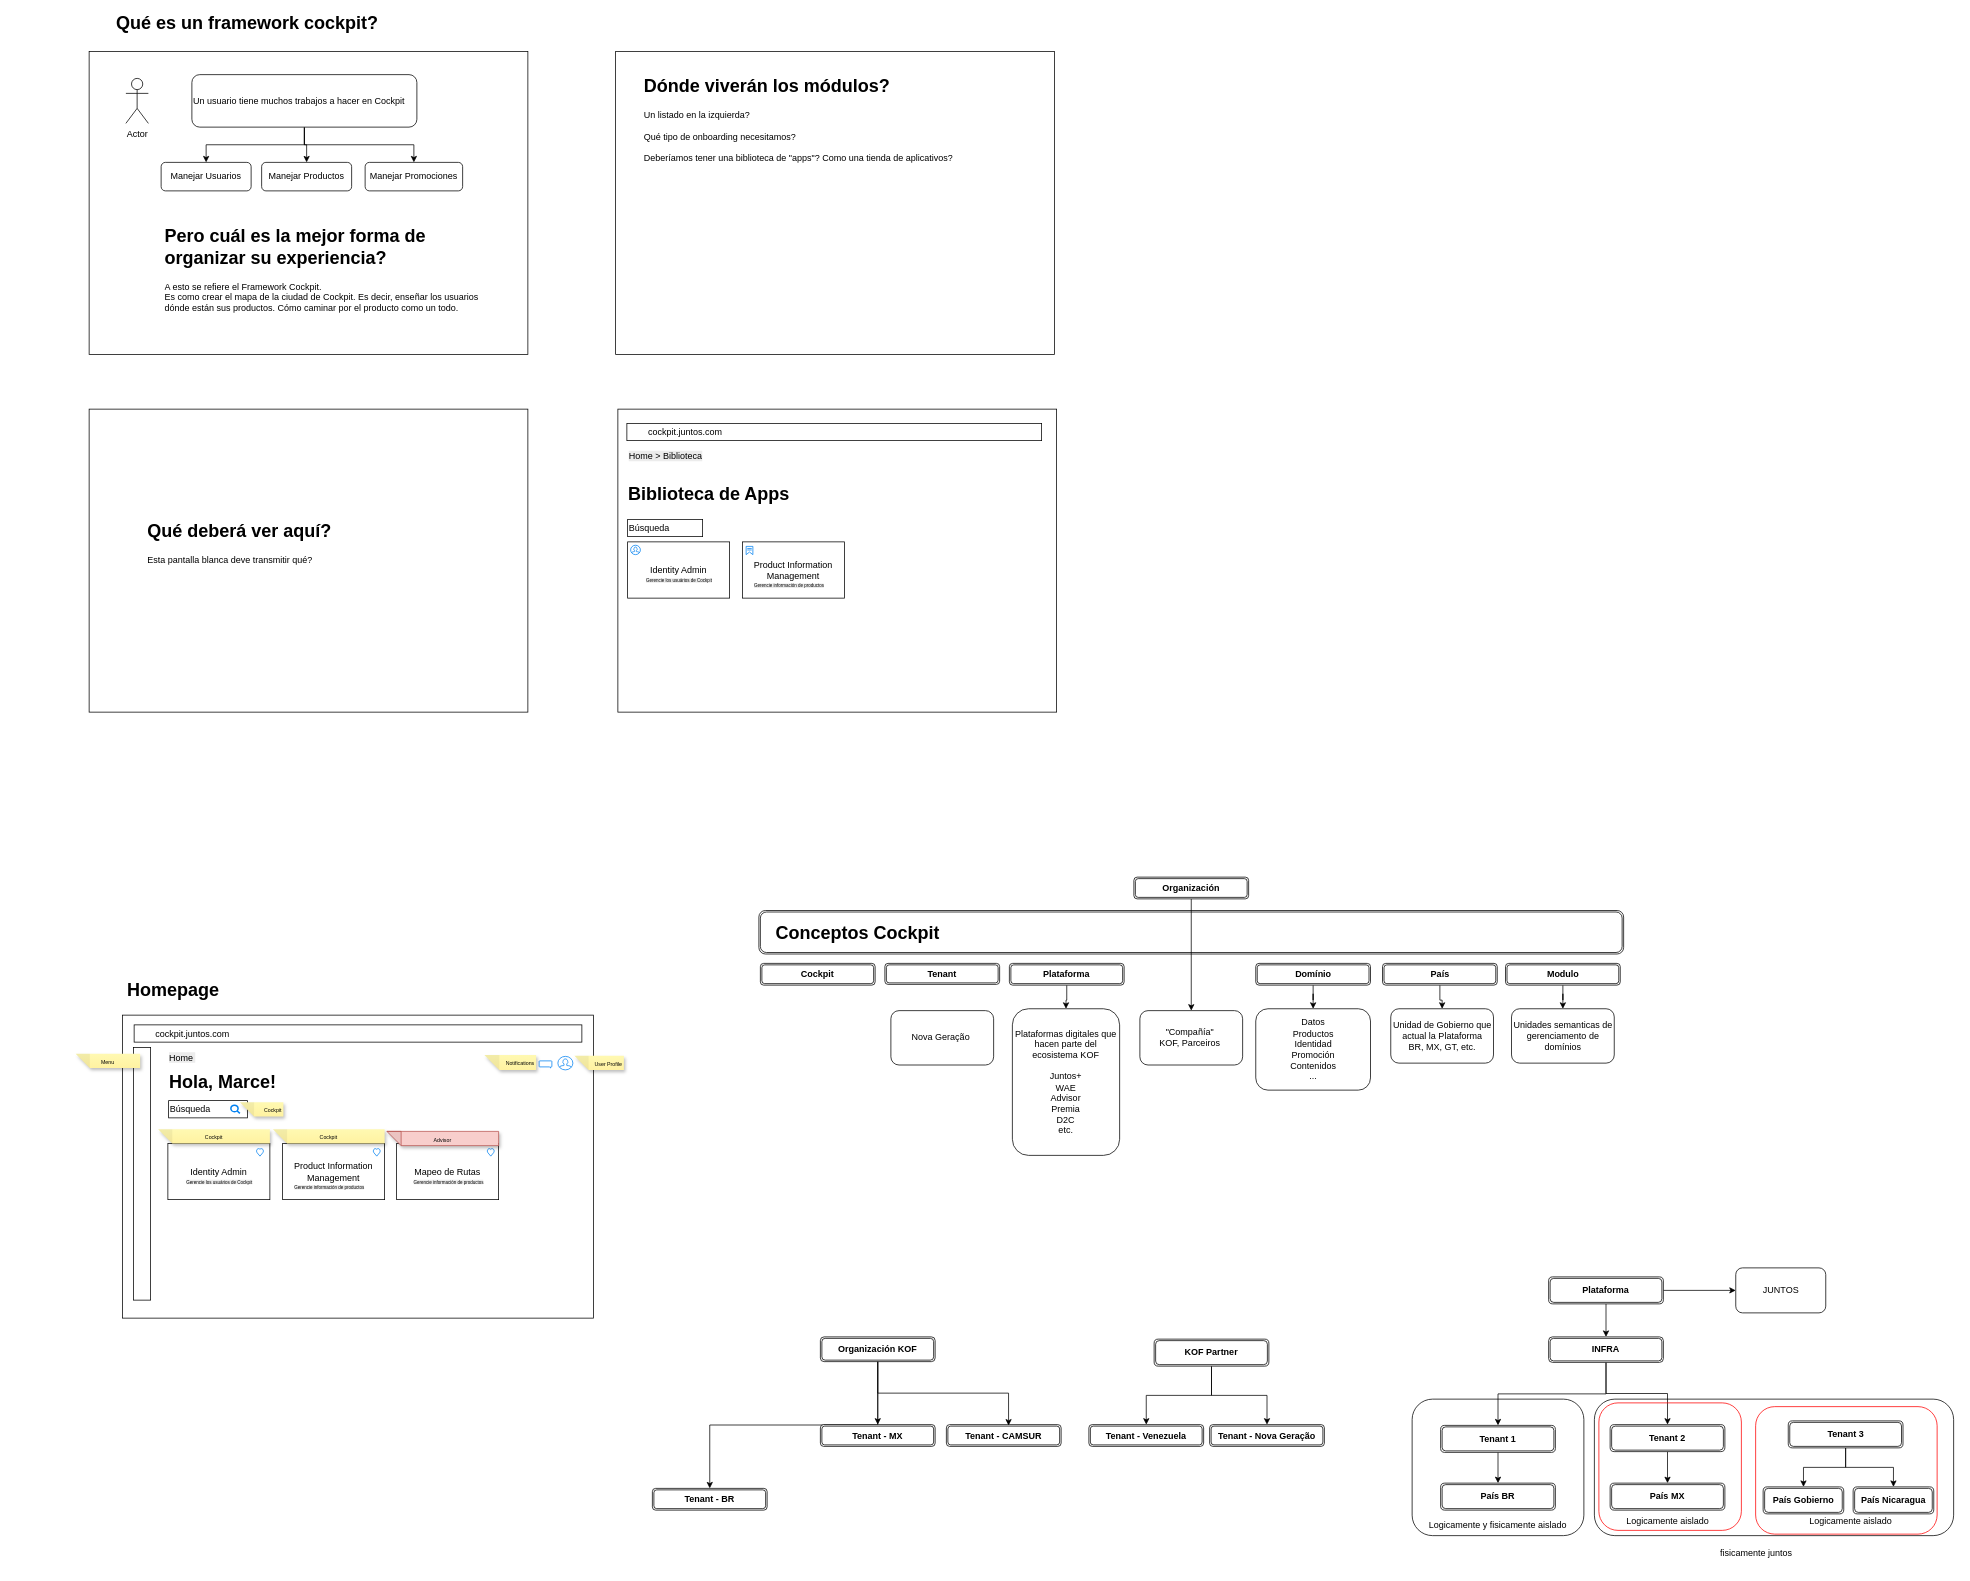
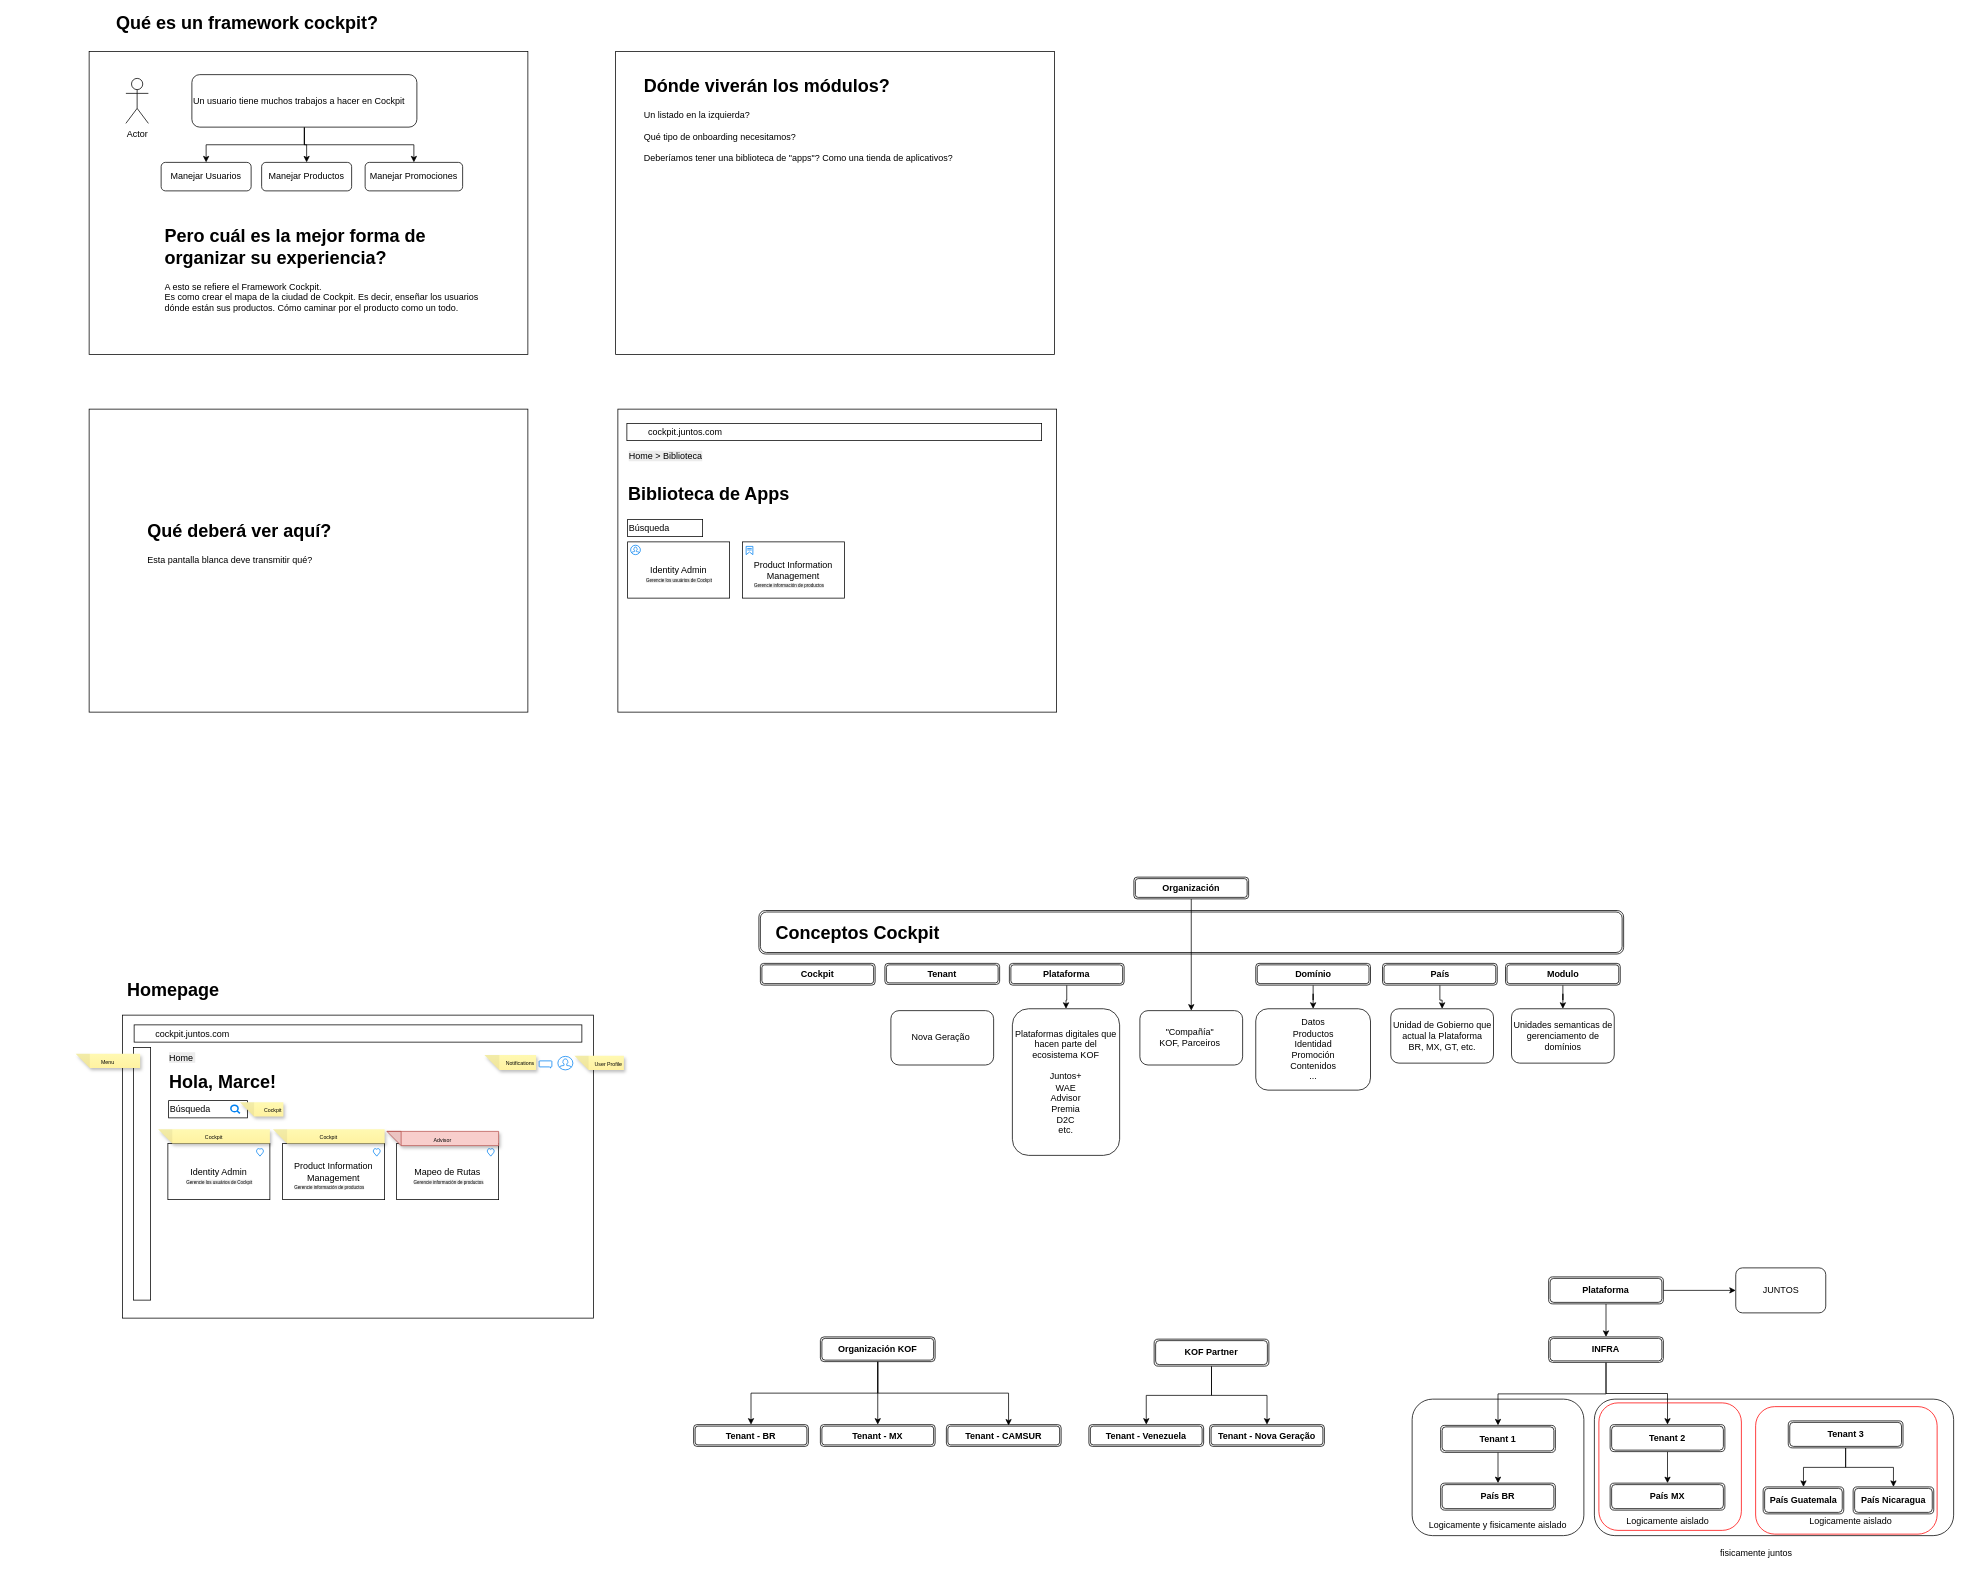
- <mxCell id="79" value="&lt;b&gt;Tenant - BR&lt;/b&gt;" style="shape=ext;double=1;rounded=1;whiteSpace=wrap;html=1;" vertex="1" parent="1"><mxGeometry x="869" y="1984" width="153" height="29" as="geometry" /></mxCell>
+ <mxCell id="79" value="&lt;b&gt;Tenant - BR&lt;/b&gt;" style="shape=ext;double=1;rounded=1;whiteSpace=wrap;html=1;" vertex="1" parent="1"><mxGeometry x="924" y="1899" width="153" height="29" as="geometry" /></mxCell>
- <mxCell id="104" value="&lt;b&gt;País Gobierno&lt;/b&gt;" style="shape=ext;double=1;rounded=1;whiteSpace=wrap;html=1;" vertex="1" parent="1"><mxGeometry x="2350" y="1982" width="107.5" height="36" as="geometry" /></mxCell>
+ <mxCell id="104" value="&lt;b&gt;País Guatemala&lt;/b&gt;" style="shape=ext;double=1;rounded=1;whiteSpace=wrap;html=1;" vertex="1" parent="1"><mxGeometry x="2350" y="1982" width="107.5" height="36" as="geometry" /></mxCell>
